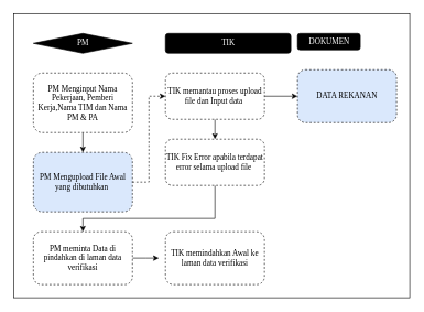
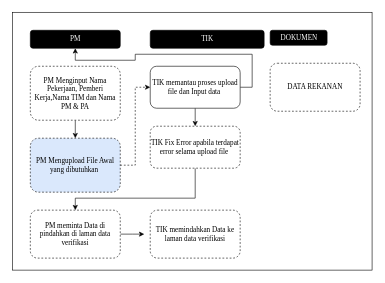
- <mxCell id="2" value="PM" style="rhombus;html=1;fillColor=#000000;fontColor=#ffffff;fontFamily=Verdana;" vertex="1" parent="1"><mxGeometry x="50" y="50" width="150" height="30" as="geometry" /></mxCell>
+ <mxCell id="2" value="PM" style="rounded=1;html=1;fillColor=#000000;fontColor=#ffffff;fontFamily=Verdana;" vertex="1" parent="1"><mxGeometry x="50" y="50" width="150" height="30" as="geometry" /></mxCell>
- <mxCell id="12" value="&lt;font face=&quot;Verdana&quot;&gt;TIK memantau proses upload file dan Input data&amp;nbsp;&lt;/font&gt;" style="rounded=1;whiteSpace=wrap;html=1;dashed=1;" vertex="1" parent="1"><mxGeometry x="250" y="110" width="150" height="70" as="geometry" /></mxCell>
+ <mxCell id="12" value="&lt;font face=&quot;Verdana&quot;&gt;TIK memantau proses upload file dan Input data&amp;nbsp;&lt;/font&gt;" style="rounded=1;whiteSpace=wrap;html=1;dashed=0;" vertex="1" parent="1"><mxGeometry x="250" y="110" width="150" height="70" as="geometry" /></mxCell>
- <mxCell id="11" style="edgeStyle=orthogonalEdgeStyle;rounded=0;orthogonalLoop=1;jettySize=auto;html=1;exitX=1;exitY=0.5;exitDx=0;exitDy=0;entryX=0;entryY=0.5;entryDx=0;entryDy=0;" edge="1" parent="1" source="12" target="18"><mxGeometry relative="1" as="geometry" /></mxCell>
+ <mxCell id="11" style="edgeStyle=orthogonalEdgeStyle;rounded=0;orthogonalLoop=1;jettySize=auto;html=1;exitX=1;exitY=0.5;exitDx=0;exitDy=0;" edge="1" parent="1" source="12" target="2"><mxGeometry relative="1" as="geometry" /></mxCell>
- <mxCell id="18" value="&lt;font face=&quot;Verdana&quot;&gt;DATA REKANAN&lt;/font&gt;" style="rounded=1;whiteSpace=wrap;html=1;dashed=1;fillColor=#dae8fc;" vertex="1" parent="1"><mxGeometry x="450" y="105" width="150" height="80" as="geometry" /></mxCell>
+ <mxCell id="18" value="&lt;font face=&quot;Verdana&quot;&gt;DATA REKANAN&lt;/font&gt;" style="rounded=1;whiteSpace=wrap;html=1;dashed=1;" vertex="1" parent="1"><mxGeometry x="450" y="105" width="150" height="80" as="geometry" /></mxCell>
- <mxCell id="17" value="&lt;font face=&quot;Verdana&quot;&gt;TIK memindahkan Awal ke laman data verifikasi&lt;/font&gt;" style="rounded=1;whiteSpace=wrap;html=1;dashed=1;" vertex="1" parent="1"><mxGeometry x="250" y="350" width="150" height="80" as="geometry" /></mxCell>
+ <mxCell id="17" value="&lt;font face=&quot;Verdana&quot;&gt;TIK memindahkan Data ke laman data verifikasi&lt;/font&gt;" style="rounded=1;whiteSpace=wrap;html=1;dashed=1;" vertex="1" parent="1"><mxGeometry x="250" y="350" width="150" height="80" as="geometry" /></mxCell>
